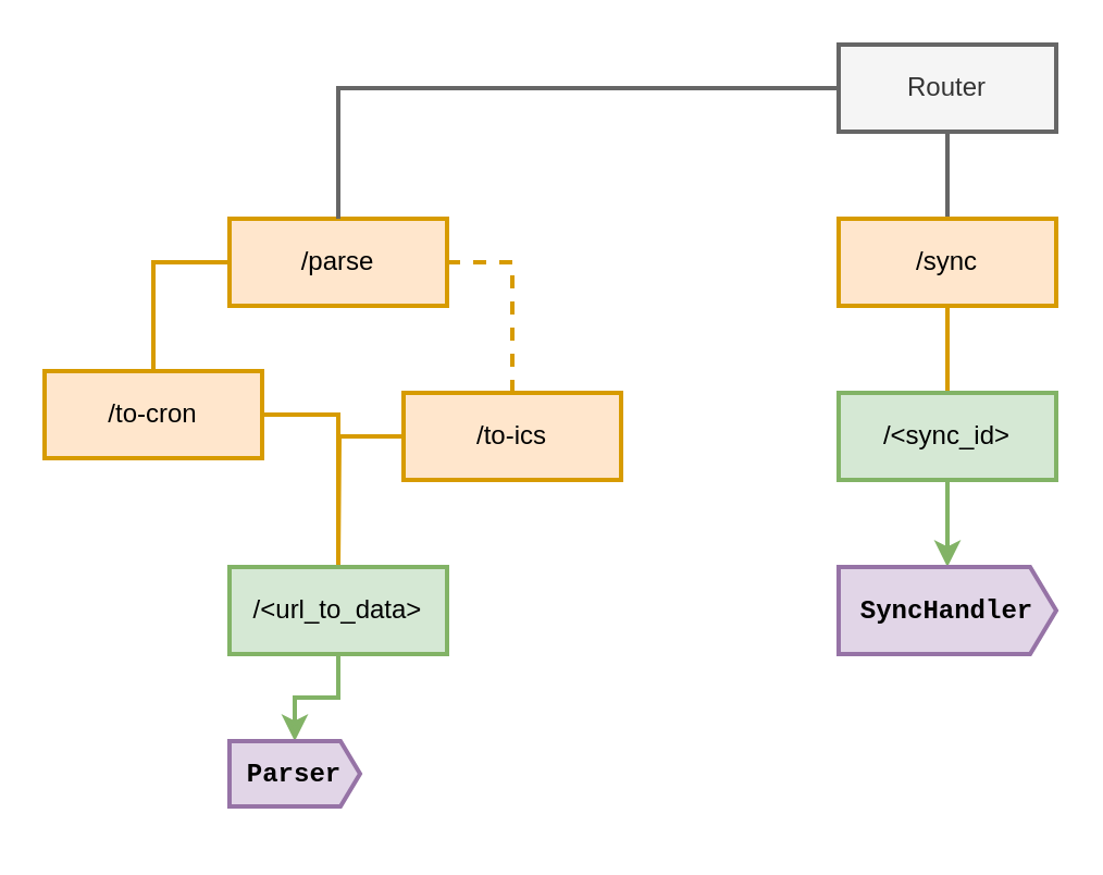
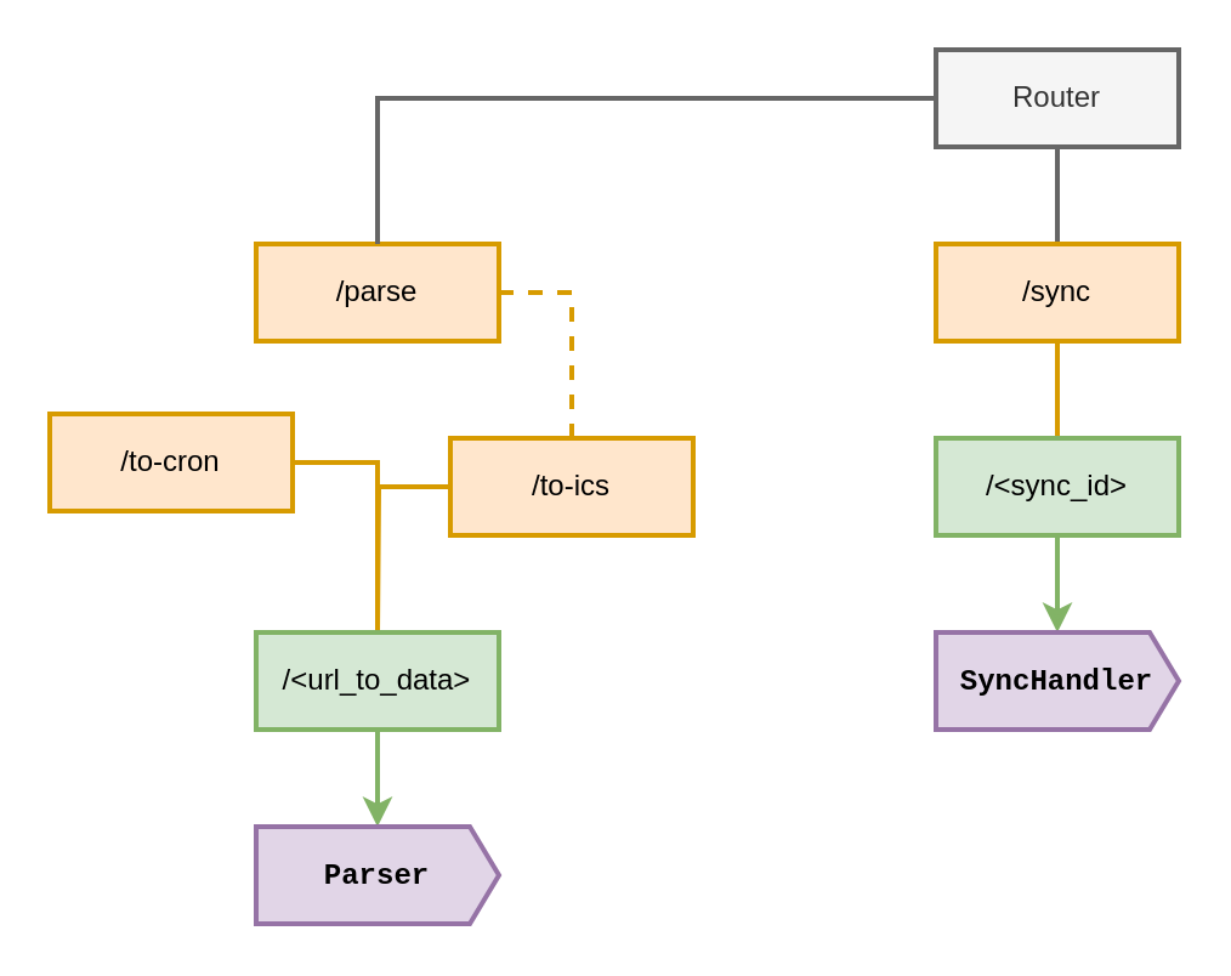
- <mxCell id="8" style="edgeStyle=orthogonalEdgeStyle;rounded=0;orthogonalLoop=1;jettySize=auto;html=1;entryX=0.5;entryY=0;entryDx=0;entryDy=0;entryPerimeter=0;exitX=0;exitY=0.5;exitDx=0;exitDy=0;endArrow=none;endFill=0;fillColor=#ffe6cc;strokeColor=#d79b00;strokeWidth=2;" parent="1" source="4" target="7" edge="1"><mxGeometry relative="1" as="geometry" /></mxCell>
- <mxCell id="18" value="&lt;font face=&quot;Courier New&quot;&gt;&lt;b&gt;Parser&lt;/b&gt;&lt;/font&gt;" style="strokeWidth=2;html=1;shape=mxgraph.sysml.sendSigAct;whiteSpace=wrap;fixedSize=1;rounded=0;fillColor=#e1d5e7;strokeColor=#9673a6;size=15;" parent="1" vertex="1"><mxGeometry x="105" y="340" width="60" height="30" as="geometry" /></mxCell>
+ <mxCell id="18" value="&lt;font face=&quot;Courier New&quot;&gt;&lt;b&gt;Parser&lt;/b&gt;&lt;/font&gt;" style="strokeWidth=2;html=1;shape=mxgraph.sysml.sendSigAct;whiteSpace=wrap;fixedSize=1;rounded=0;fillColor=#e1d5e7;strokeColor=#9673a6;size=15;" parent="1" vertex="1"><mxGeometry x="105" y="340" width="100" height="40" as="geometry" /></mxCell>
